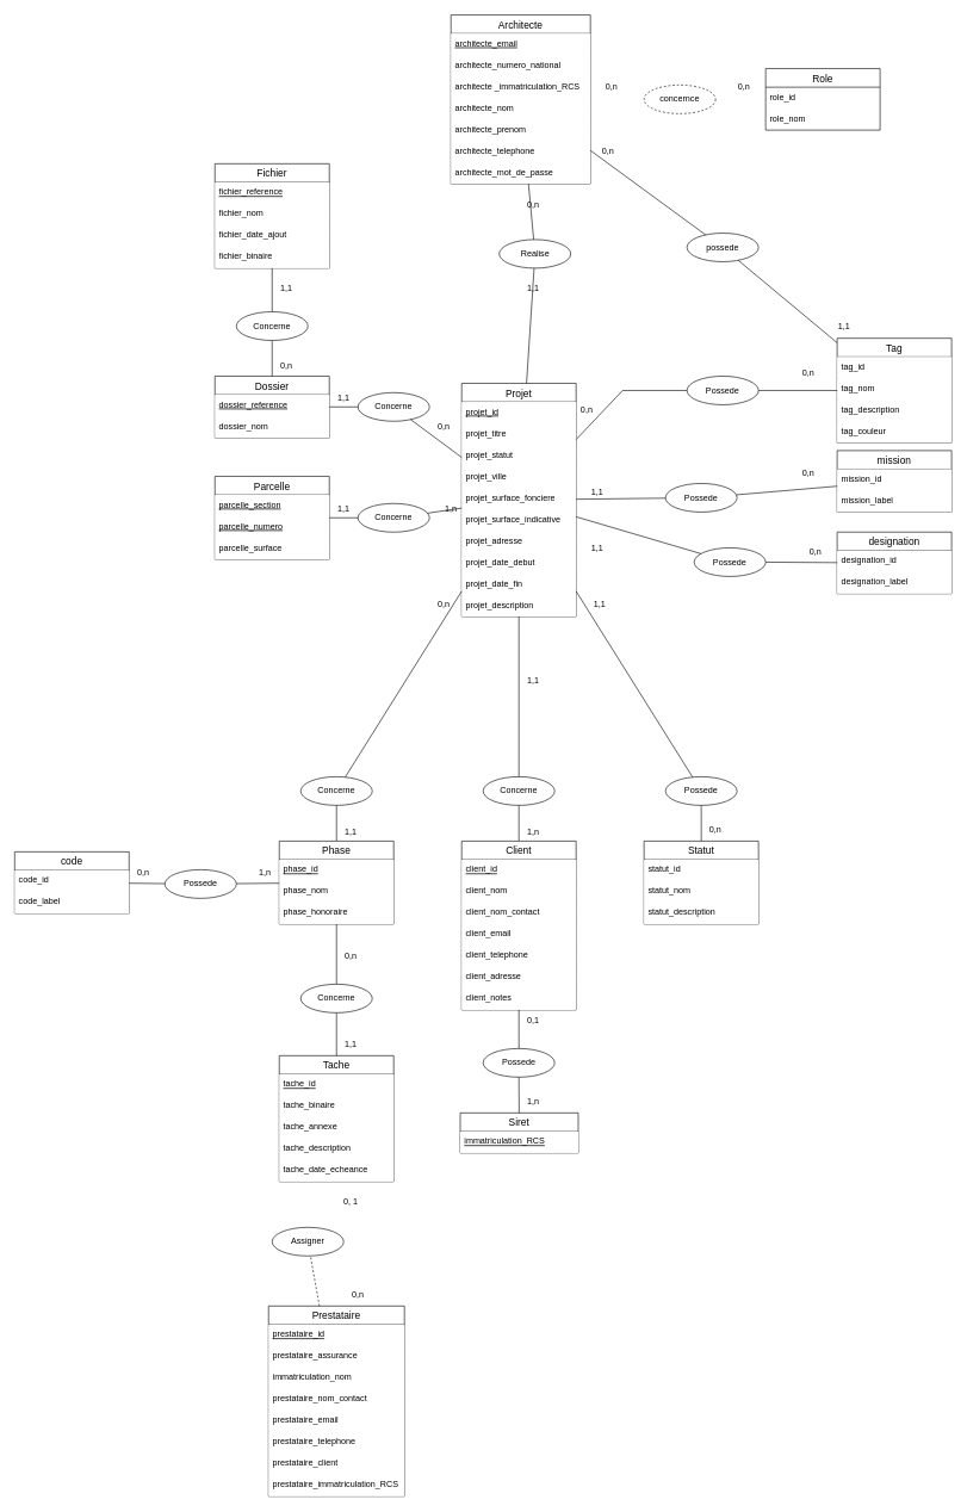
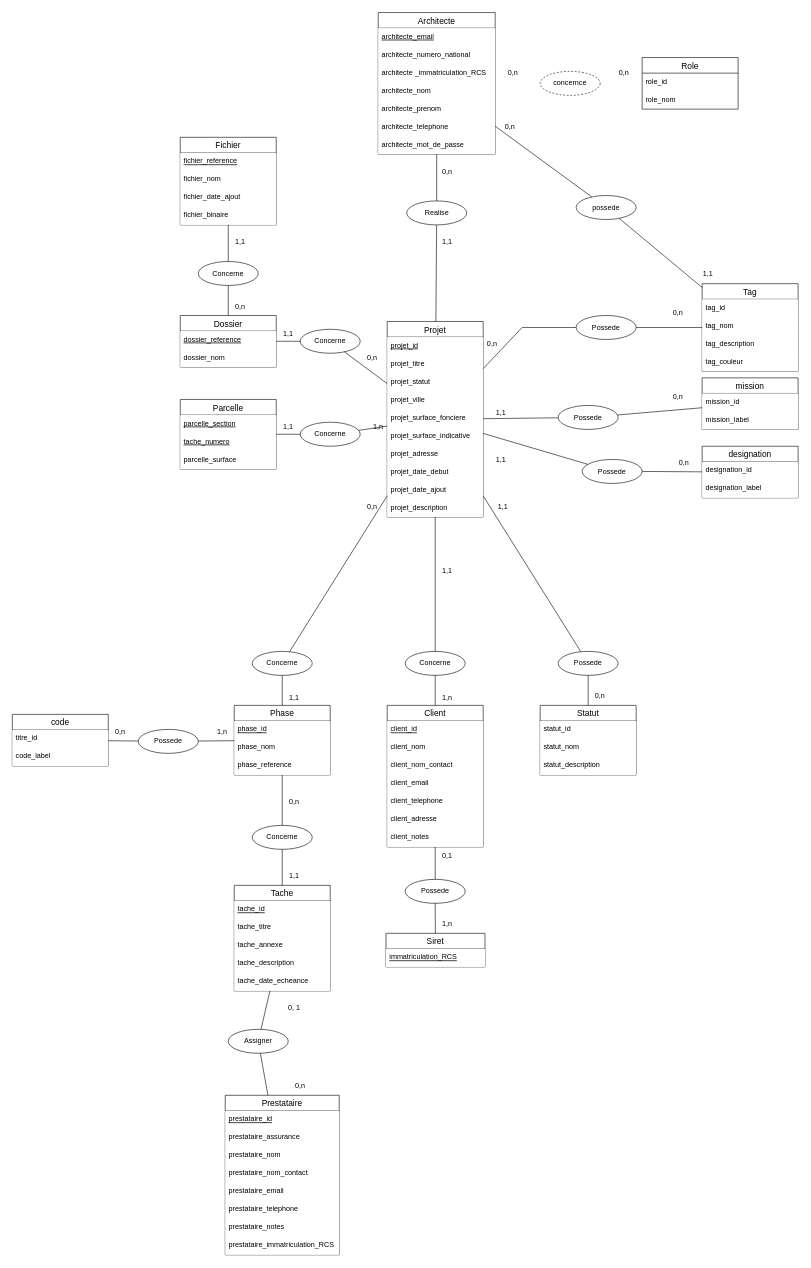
- <mxCell id="28" value="Realise" style="ellipse;whiteSpace=wrap;html=1;align=center;" parent="1" vertex="1"><mxGeometry x="697.5" y="334" width="100" height="40" as="geometry" /></mxCell>
+ <mxCell id="28" value="Realise" style="ellipse;whiteSpace=wrap;html=1;align=center;" parent="1" vertex="1"><mxGeometry x="677.5" y="334" width="100" height="40" as="geometry" /></mxCell>
- <mxCell id="26" value="parcelle_numero" style="text;spacingLeft=4;spacingRight=4;overflow=hidden;rotatable=0;points=[[0,0.5],[1,0.5]];portConstraint=eastwest;fontSize=12;fontStyle=4;fillColor=default;" parent="24" vertex="1"><mxGeometry y="56" width="160" height="30" as="geometry" /></mxCell>
+ <mxCell id="26" value="tache_numero" style="text;spacingLeft=4;spacingRight=4;overflow=hidden;rotatable=0;points=[[0,0.5],[1,0.5]];portConstraint=eastwest;fontSize=12;fontStyle=4;fillColor=default;" parent="24" vertex="1"><mxGeometry y="56" width="160" height="30" as="geometry" /></mxCell>
- <mxCell id="19" value="projet_date_fin" style="text;spacingLeft=4;spacingRight=4;overflow=hidden;rotatable=0;points=[[0,0.5],[1,0.5]];portConstraint=eastwest;fontSize=12;fillColor=default;" parent="10" vertex="1"><mxGeometry y="266" width="160" height="30" as="geometry" /></mxCell>
+ <mxCell id="19" value="projet_date_ajout" style="text;spacingLeft=4;spacingRight=4;overflow=hidden;rotatable=0;points=[[0,0.5],[1,0.5]];portConstraint=eastwest;fontSize=12;fillColor=default;" parent="10" vertex="1"><mxGeometry y="266" width="160" height="30" as="geometry" /></mxCell>
- <mxCell id="154" value="code_id" style="text;strokeColor=none;fillColor=default;spacingLeft=4;spacingRight=4;overflow=hidden;rotatable=0;points=[[0,0.5],[1,0.5]];portConstraint=eastwest;fontSize=12;" vertex="1" parent="153"><mxGeometry y="26" width="160" height="30" as="geometry" /></mxCell>
+ <mxCell id="154" value="titre_id" style="text;strokeColor=none;fillColor=default;spacingLeft=4;spacingRight=4;overflow=hidden;rotatable=0;points=[[0,0.5],[1,0.5]];portConstraint=eastwest;fontSize=12;" vertex="1" parent="153"><mxGeometry y="26" width="160" height="30" as="geometry" /></mxCell>
- <mxCell id="131" value="phase_honoraire" style="text;strokeColor=none;fillColor=default;spacingLeft=4;spacingRight=4;overflow=hidden;rotatable=0;points=[[0,0.5],[1,0.5]];portConstraint=eastwest;fontSize=12;" parent="128" vertex="1"><mxGeometry y="86" width="160" height="30" as="geometry" /></mxCell>
+ <mxCell id="131" value="phase_reference" style="text;strokeColor=none;fillColor=default;spacingLeft=4;spacingRight=4;overflow=hidden;rotatable=0;points=[[0,0.5],[1,0.5]];portConstraint=eastwest;fontSize=12;" parent="128" vertex="1"><mxGeometry y="86" width="160" height="30" as="geometry" /></mxCell>
- <mxCell id="60" value="tache_binaire" style="text;spacingLeft=4;spacingRight=4;overflow=hidden;rotatable=0;points=[[0,0.5],[1,0.5]];portConstraint=eastwest;fontSize=12;fillColor=default;" parent="58" vertex="1"><mxGeometry y="56" width="160" height="30" as="geometry" /></mxCell>
+ <mxCell id="60" value="tache_titre" style="text;spacingLeft=4;spacingRight=4;overflow=hidden;rotatable=0;points=[[0,0.5],[1,0.5]];portConstraint=eastwest;fontSize=12;fillColor=default;" parent="58" vertex="1"><mxGeometry y="56" width="160" height="30" as="geometry" /></mxCell>
+ <mxCell id="82" value="" style="endArrow=none;html=1;rounded=0;fontColor=#000;" parent="1" source="58" target="80" edge="1"><mxGeometry relative="1" as="geometry"><mxPoint x="390" y="1157" as="sourcePoint" /><mxPoint x="390" y="1065" as="targetPoint" /></mxGeometry></mxCell>
- <mxCell id="81" value="" style="endArrow=none;html=1;rounded=0;fontColor=#000;dashed=1;" parent="1" source="71" target="80" edge="1"><mxGeometry relative="1" as="geometry"><mxPoint x="670" y="1205" as="sourcePoint" /><mxPoint x="830" y="1205" as="targetPoint" /></mxGeometry></mxCell>
+ <mxCell id="81" value="" style="endArrow=none;html=1;rounded=0;fontColor=#000;" parent="1" source="71" target="80" edge="1"><mxGeometry relative="1" as="geometry"><mxPoint x="670" y="1205" as="sourcePoint" /><mxPoint x="830" y="1205" as="targetPoint" /></mxGeometry></mxCell>
- <mxCell id="74" value="immatriculation_nom" style="text;spacingLeft=4;spacingRight=4;overflow=hidden;rotatable=0;points=[[0,0.5],[1,0.5]];portConstraint=eastwest;fontSize=12;fillColor=default;" parent="71" vertex="1"><mxGeometry y="86" width="190" height="30" as="geometry" /></mxCell>
+ <mxCell id="74" value="prestataire_nom" style="text;spacingLeft=4;spacingRight=4;overflow=hidden;rotatable=0;points=[[0,0.5],[1,0.5]];portConstraint=eastwest;fontSize=12;fillColor=default;" parent="71" vertex="1"><mxGeometry y="86" width="190" height="30" as="geometry" /></mxCell>
- <mxCell id="78" value="prestataire_client" style="text;spacingLeft=4;spacingRight=4;overflow=hidden;rotatable=0;points=[[0,0.5],[1,0.5]];portConstraint=eastwest;fontSize=12;fillColor=default;" parent="71" vertex="1"><mxGeometry y="206" width="190" height="30" as="geometry" /></mxCell>
+ <mxCell id="78" value="prestataire_notes" style="text;spacingLeft=4;spacingRight=4;overflow=hidden;rotatable=0;points=[[0,0.5],[1,0.5]];portConstraint=eastwest;fontSize=12;fillColor=default;" parent="71" vertex="1"><mxGeometry y="206" width="190" height="30" as="geometry" /></mxCell>
